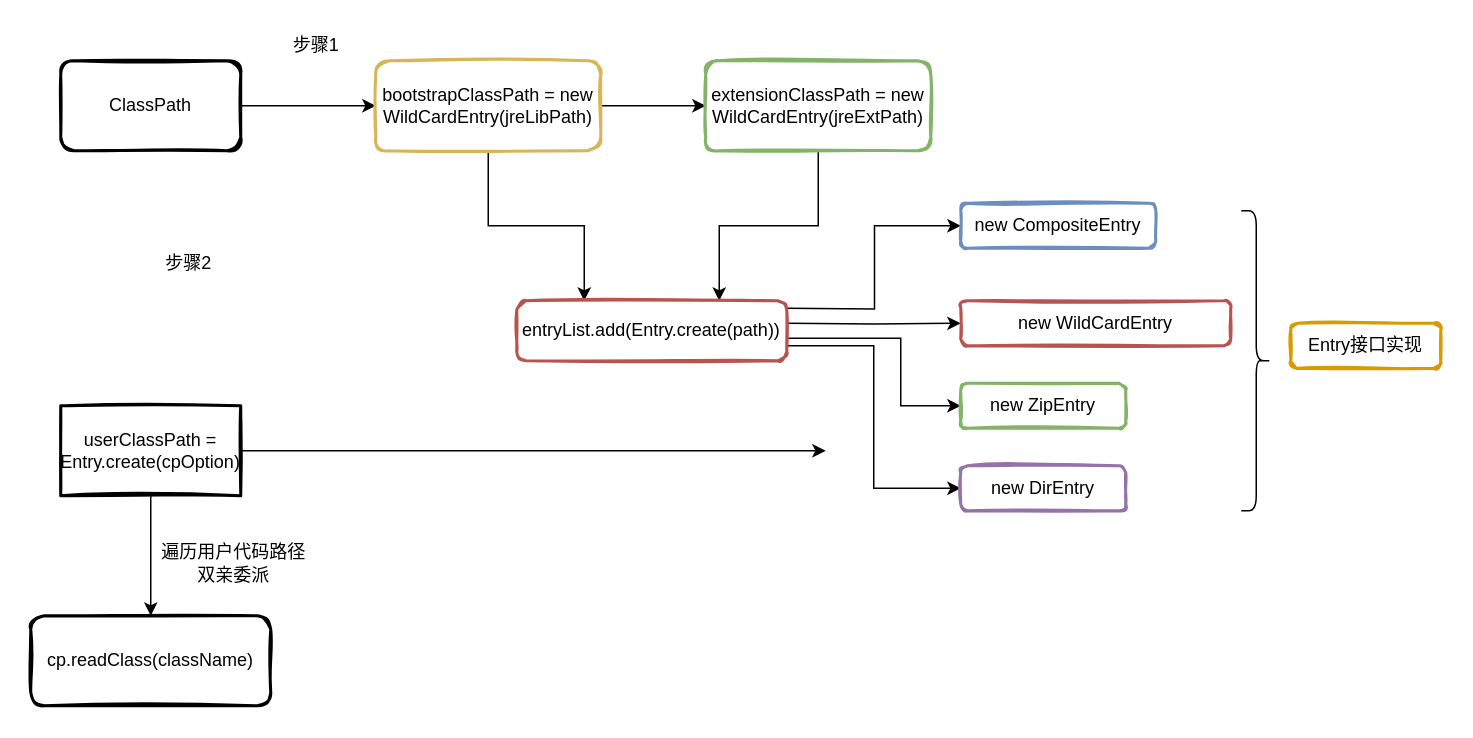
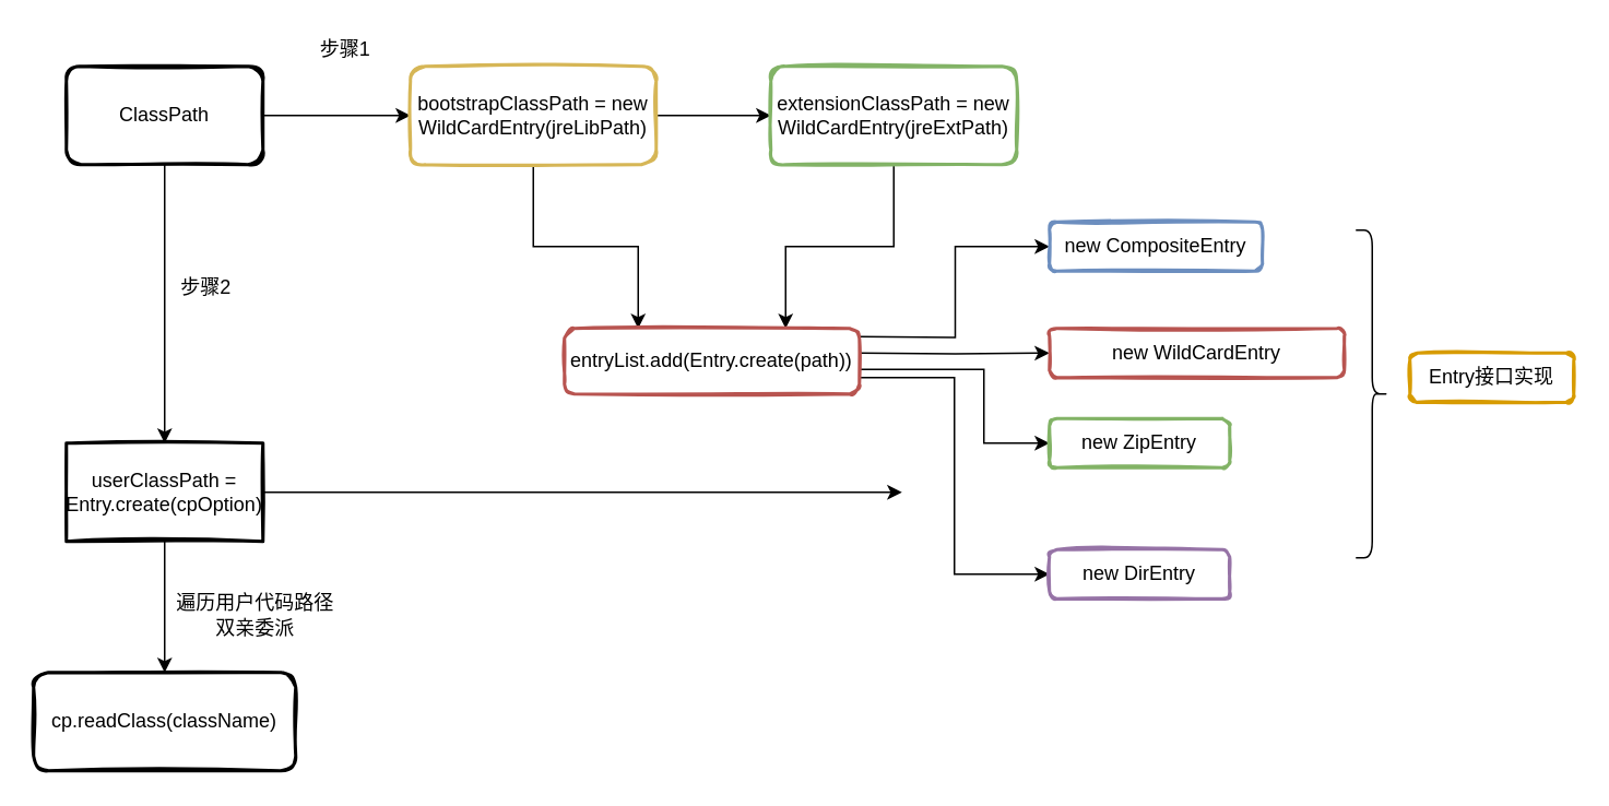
+ <mxCell id="3" value="" style="edgeStyle=orthogonalEdgeStyle;rounded=0;orthogonalLoop=1;jettySize=auto;html=1;fontColor=#FFFFFF;" edge="1" parent="1" source="4" target="23"><mxGeometry relative="1" as="geometry" /></mxCell>
- <mxCell id="18" value="new DirEntry" style="rounded=1;whiteSpace=wrap;html=1;strokeWidth=2;fillWeight=4;hachureGap=8;hachureAngle=45;fillColor=none;sketch=1;strokeColor=#9673a6;" vertex="1" parent="1"><mxGeometry x="640" y="310" width="110" height="30" as="geometry" /></mxCell>
+ <mxCell id="18" value="new DirEntry" style="rounded=1;whiteSpace=wrap;html=1;strokeWidth=2;fillWeight=4;hachureGap=8;hachureAngle=45;fillColor=none;sketch=1;strokeColor=#9673a6;" vertex="1" parent="1"><mxGeometry x="640" y="335" width="110" height="30" as="geometry" /></mxCell>
